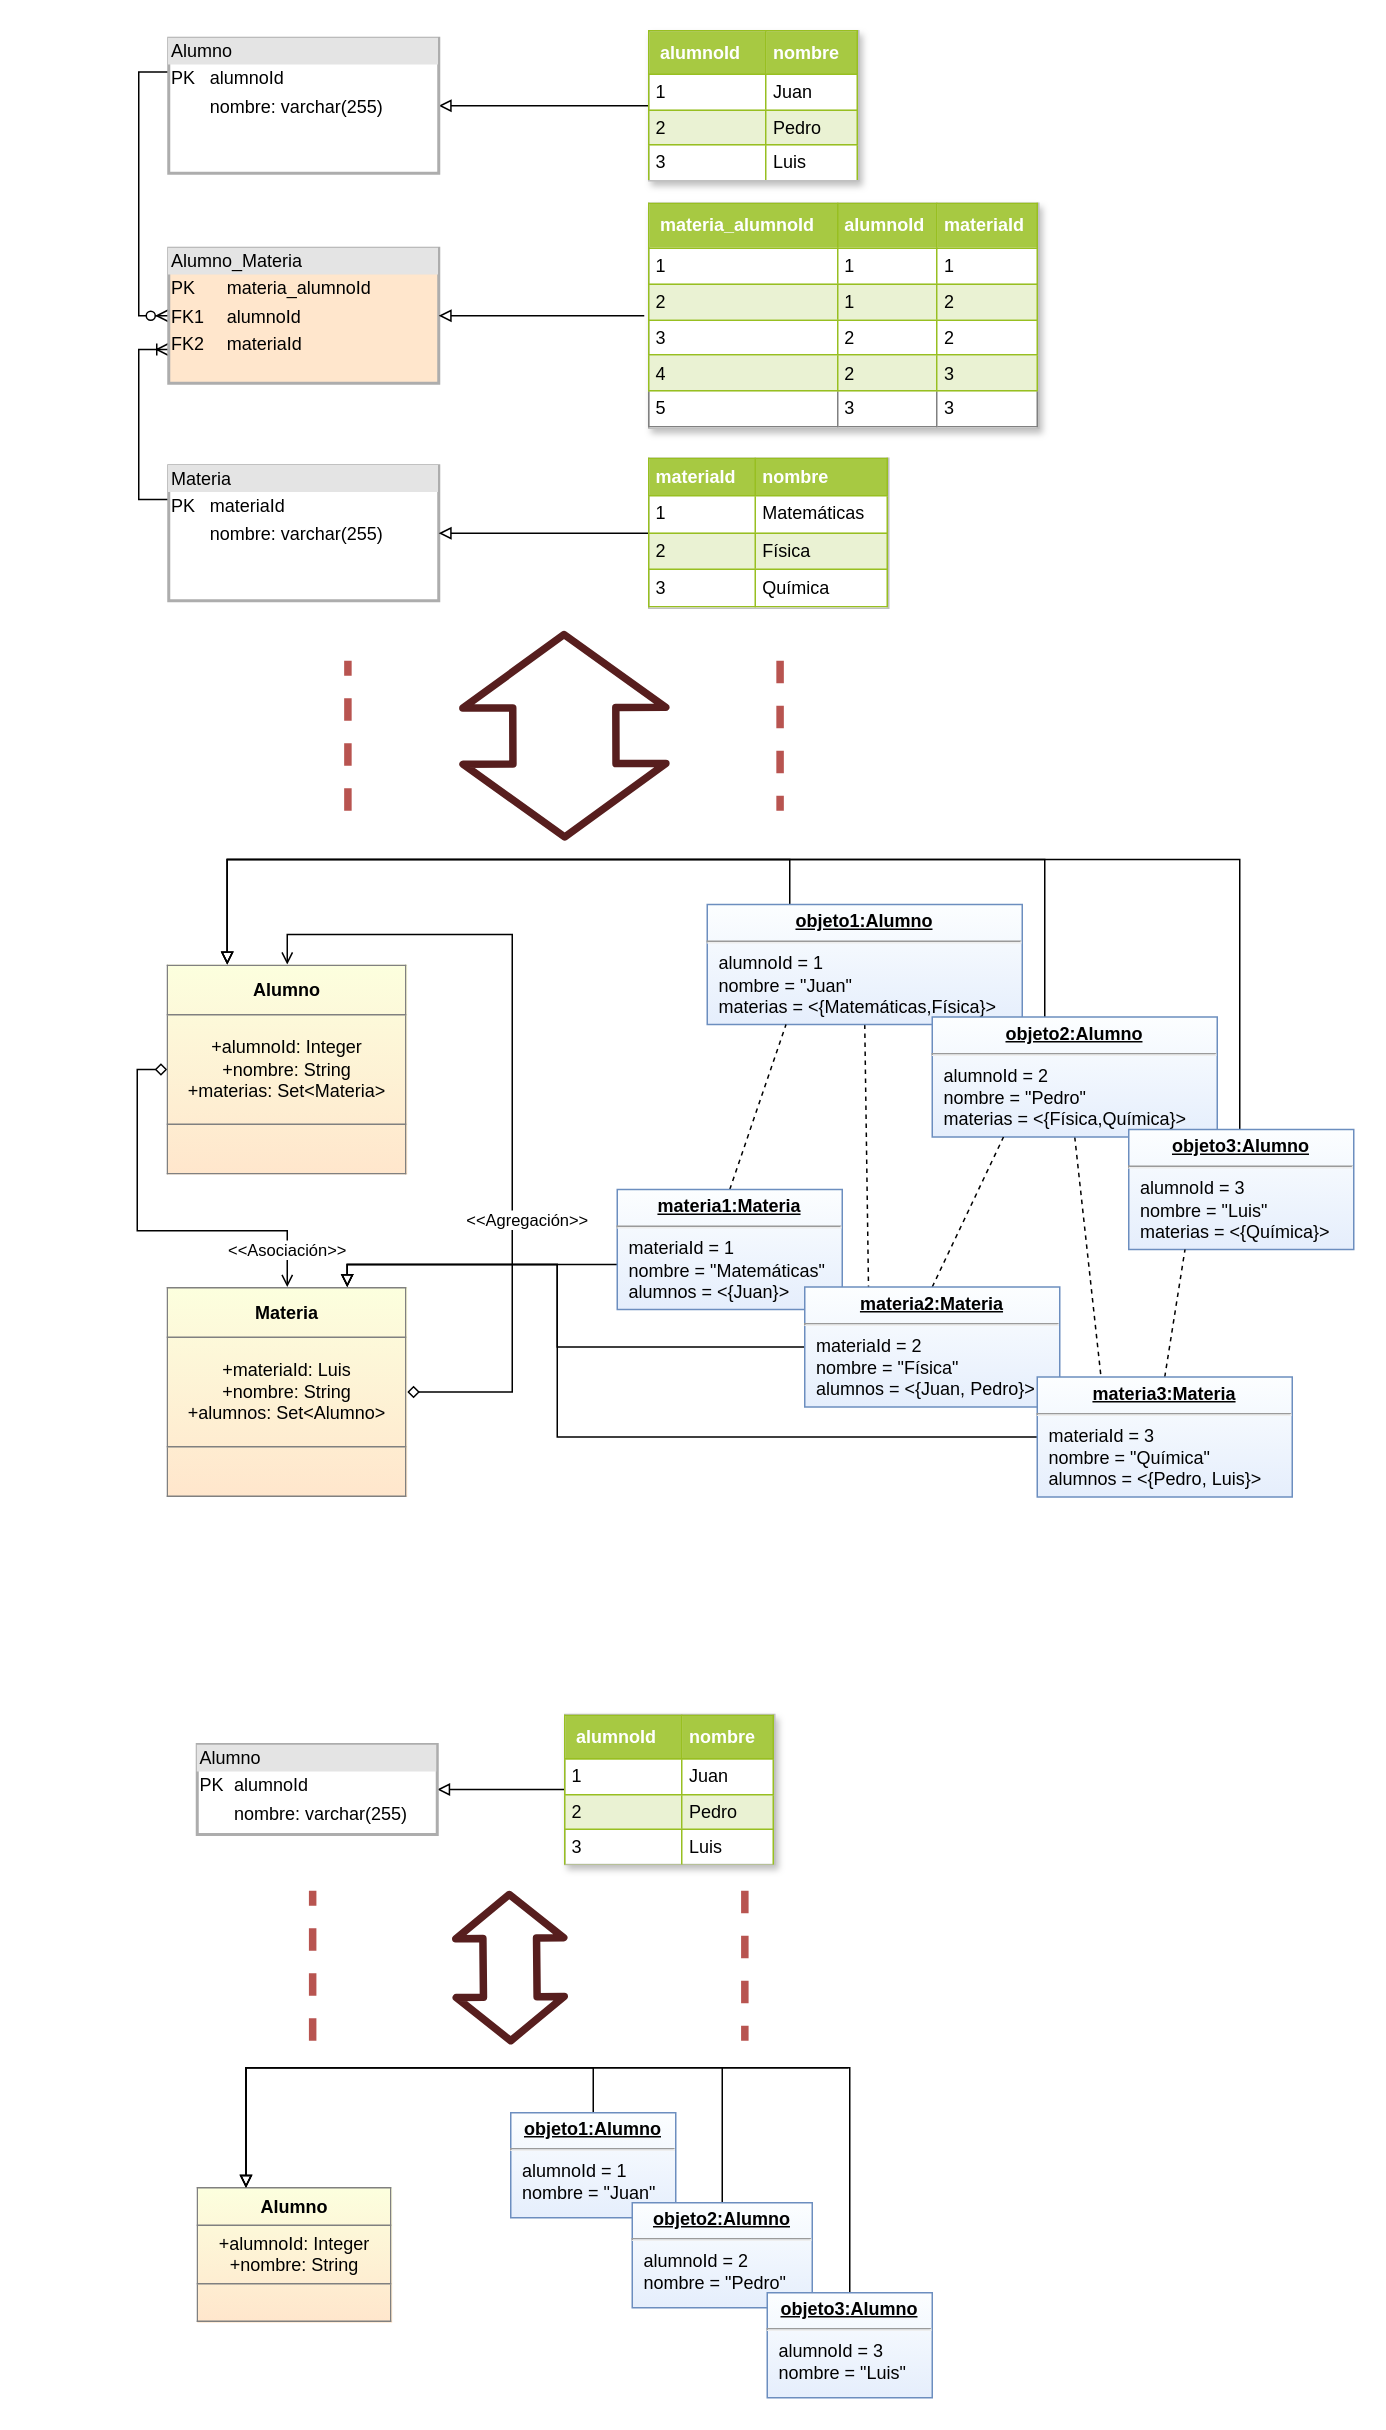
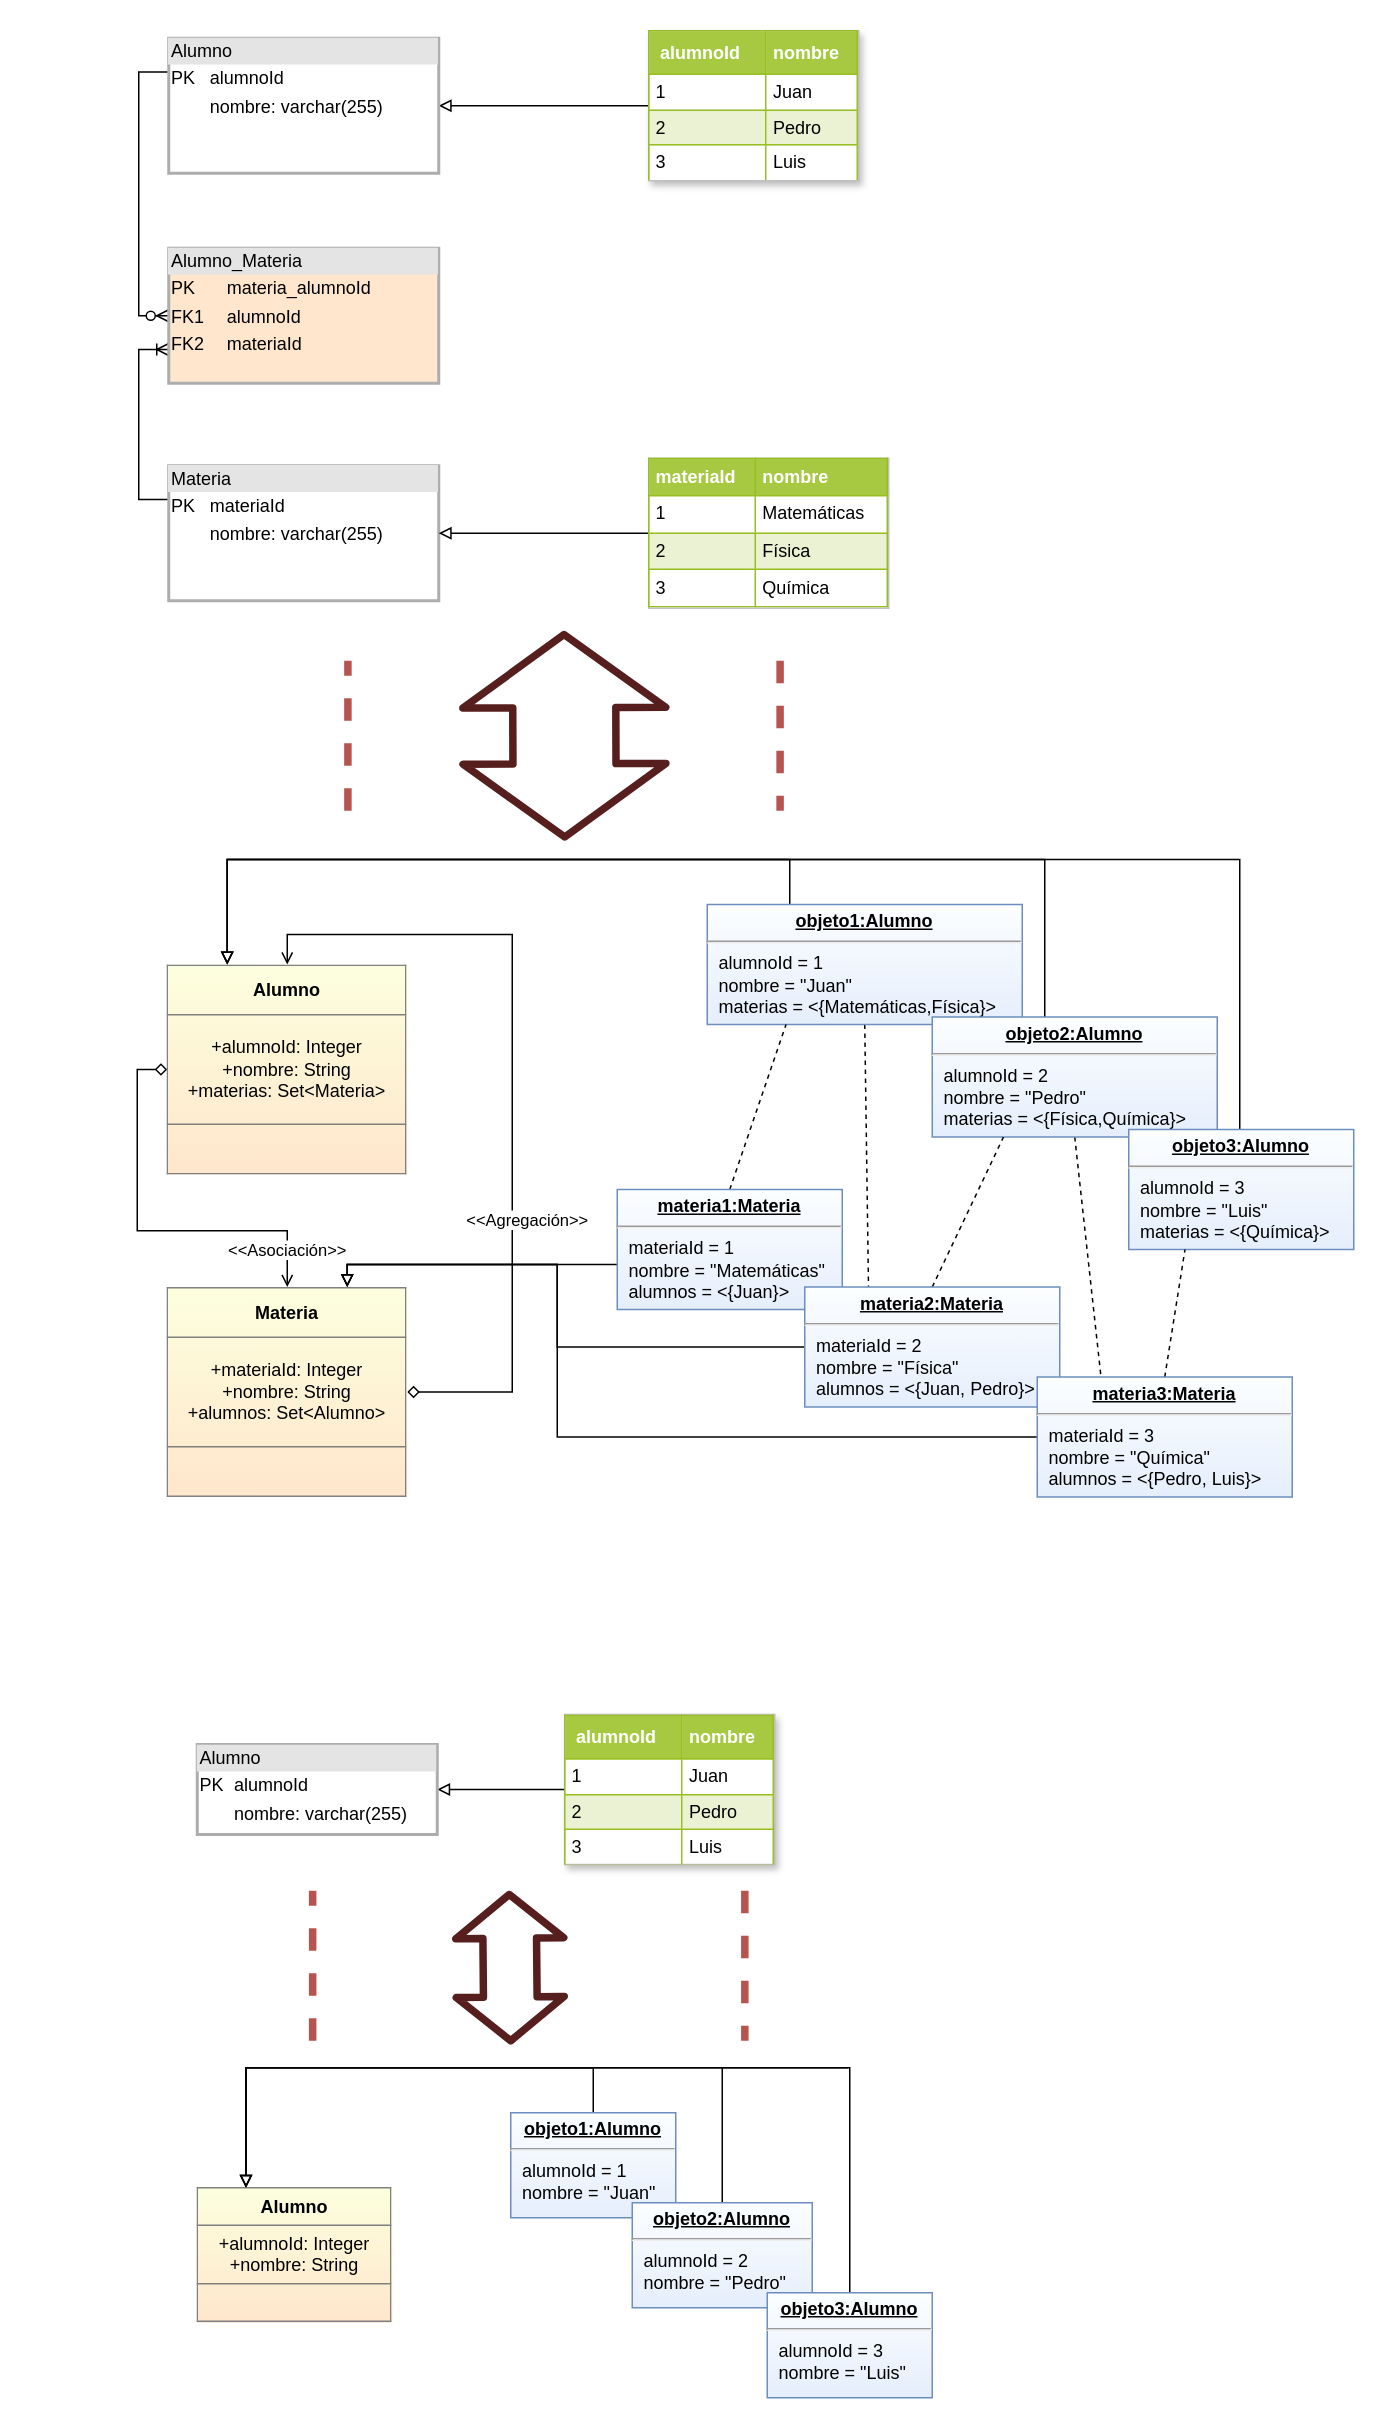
- <mxCell id="14" style="edgeStyle=orthogonalEdgeStyle;rounded=0;orthogonalLoop=1;jettySize=auto;html=1;endArrow=block;endFill=0;" edge="1" parent="1" source="15" target="13"><mxGeometry relative="1" as="geometry" /></mxCell>
- <mxCell id="15" value="&lt;table border=&quot;1&quot; width=&quot;100%&quot; cellpadding=&quot;4&quot; style=&quot;width: 100% ; height: 100% ; border-collapse: collapse&quot;&gt;&lt;tbody&gt;&lt;tr style=&quot;background-color: #a7c942 ; color: #ffffff ; border: 1px solid #98bf21&quot;&gt;&lt;th align=&quot;left&quot;&gt;&lt;table&gt;&lt;tbody&gt;&lt;tr&gt;&lt;td&gt;materia_alumnoId&lt;/td&gt;&lt;/tr&gt;&lt;/tbody&gt;&lt;/table&gt;&lt;/th&gt;&lt;th align=&quot;left&quot;&gt;alumnoId&lt;/th&gt;&lt;th align=&quot;left&quot;&gt;materiaId&lt;/th&gt;&lt;/tr&gt;&lt;tr style=&quot;border: 1px solid #98bf21&quot;&gt;&lt;td&gt;1&lt;/td&gt;&lt;td&gt;1&lt;/td&gt;&lt;td&gt;1&lt;/td&gt;&lt;/tr&gt;&lt;tr style=&quot;background-color: #eaf2d3 ; border: 1px solid #98bf21&quot;&gt;&lt;td&gt;2&lt;/td&gt;&lt;td&gt;1&lt;/td&gt;&lt;td&gt;2&lt;/td&gt;&lt;/tr&gt;&lt;tr style=&quot;border: 1px solid #98bf21&quot;&gt;&lt;td&gt;3&lt;/td&gt;&lt;td&gt;2&lt;/td&gt;&lt;td&gt;2&lt;/td&gt;&lt;/tr&gt;&lt;tr style=&quot;background-color: #eaf2d3 ; border: 1px solid #98bf21&quot;&gt;&lt;td&gt;4&lt;/td&gt;&lt;td&gt;2&lt;/td&gt;&lt;td&gt;3&lt;/td&gt;&lt;/tr&gt;&lt;tr&gt;&lt;td&gt;5&lt;/td&gt;&lt;td&gt;3&lt;/td&gt;&lt;td&gt;3&lt;/td&gt;&lt;/tr&gt;&lt;/tbody&gt;&lt;/table&gt;" style="text;html=1;strokeColor=#c0c0c0;fillColor=#ffffff;overflow=fill;rounded=0;shadow=1;comic=0;perimeterSpacing=3;strokeOpacity=100;" vertex="1" parent="1"><mxGeometry x="432" y="135" width="260" height="150" as="geometry" /></mxCell>
- <mxCell id="5" value="&lt;table border=&quot;1&quot; width=&quot;100%&quot; cellpadding=&quot;4&quot; style=&quot;width: 100% ; height: 100% ; border-collapse: collapse&quot;&gt;&lt;tbody&gt;&lt;tr&gt;&lt;th align=&quot;center&quot;&gt;&lt;b&gt;Materia&lt;/b&gt;&lt;/th&gt;&lt;/tr&gt;&lt;tr&gt;&lt;td align=&quot;center&quot;&gt;+materiaId: Luis&lt;br&gt;+nombre: String&lt;br&gt;+alumnos: Set&amp;lt;Alumno&amp;gt;&lt;/td&gt;&lt;/tr&gt;&lt;tr&gt;&lt;td align=&quot;center&quot;&gt;&lt;br&gt;&lt;/td&gt;&lt;/tr&gt;&lt;/tbody&gt;&lt;/table&gt;" style="text;html=1;strokeColor=none;fillColor=#FFE6CC;overflow=fill;gradientColor=#FCFFDE;gradientDirection=north;" vertex="1" parent="1"><mxGeometry x="111" y="857.5" width="160" height="140" as="geometry" /></mxCell>
+ <mxCell id="5" value="&lt;table border=&quot;1&quot; width=&quot;100%&quot; cellpadding=&quot;4&quot; style=&quot;width: 100% ; height: 100% ; border-collapse: collapse&quot;&gt;&lt;tbody&gt;&lt;tr&gt;&lt;th align=&quot;center&quot;&gt;&lt;b&gt;Materia&lt;/b&gt;&lt;/th&gt;&lt;/tr&gt;&lt;tr&gt;&lt;td align=&quot;center&quot;&gt;+materiaId: Integer&lt;br&gt;+nombre: String&lt;br&gt;+alumnos: Set&amp;lt;Alumno&amp;gt;&lt;/td&gt;&lt;/tr&gt;&lt;tr&gt;&lt;td align=&quot;center&quot;&gt;&lt;br&gt;&lt;/td&gt;&lt;/tr&gt;&lt;/tbody&gt;&lt;/table&gt;" style="text;html=1;strokeColor=none;fillColor=#FFE6CC;overflow=fill;gradientColor=#FCFFDE;gradientDirection=north;" vertex="1" parent="1"><mxGeometry x="111" y="857.5" width="160" height="140" as="geometry" /></mxCell>
